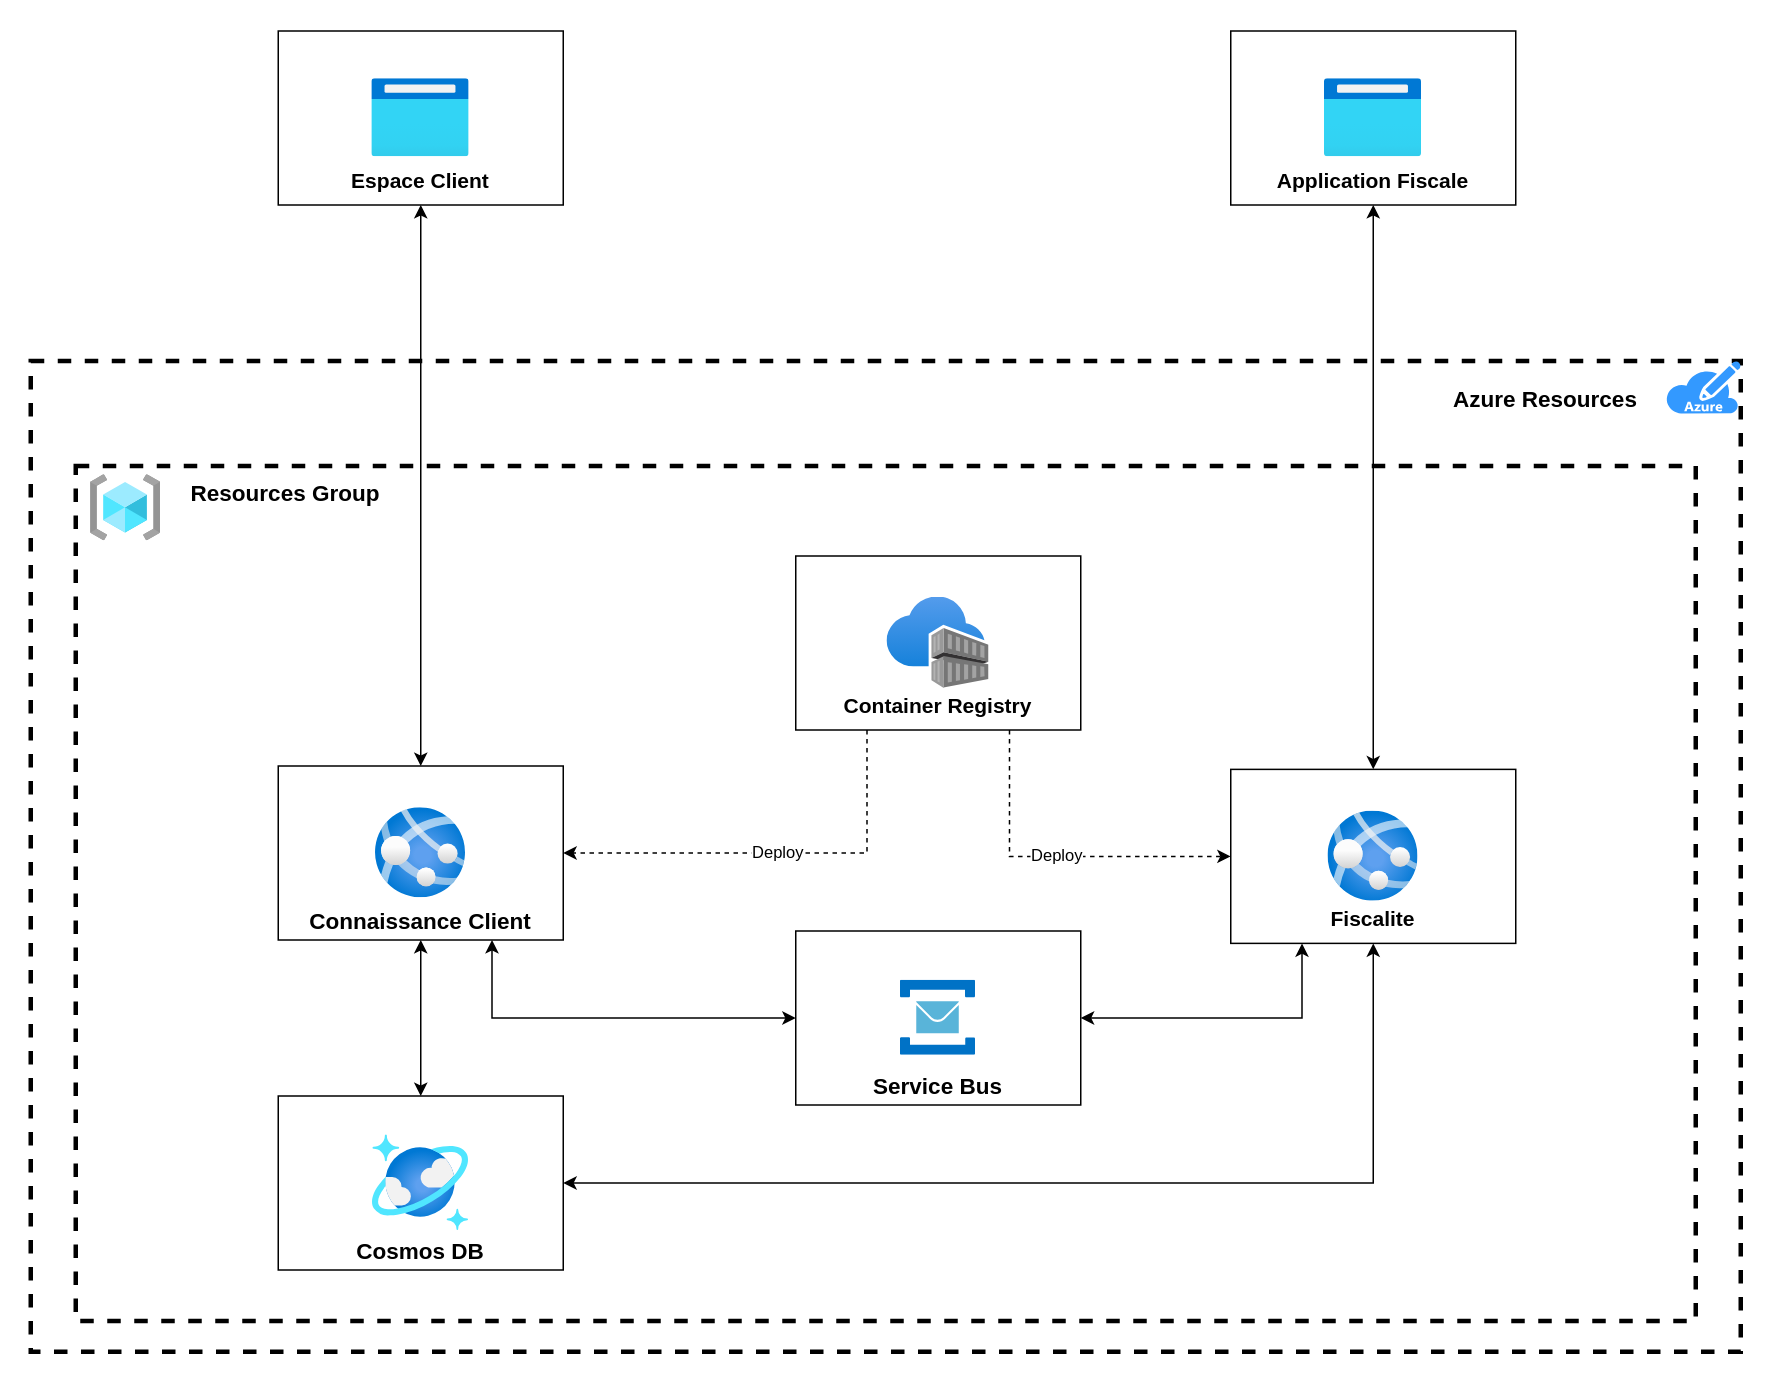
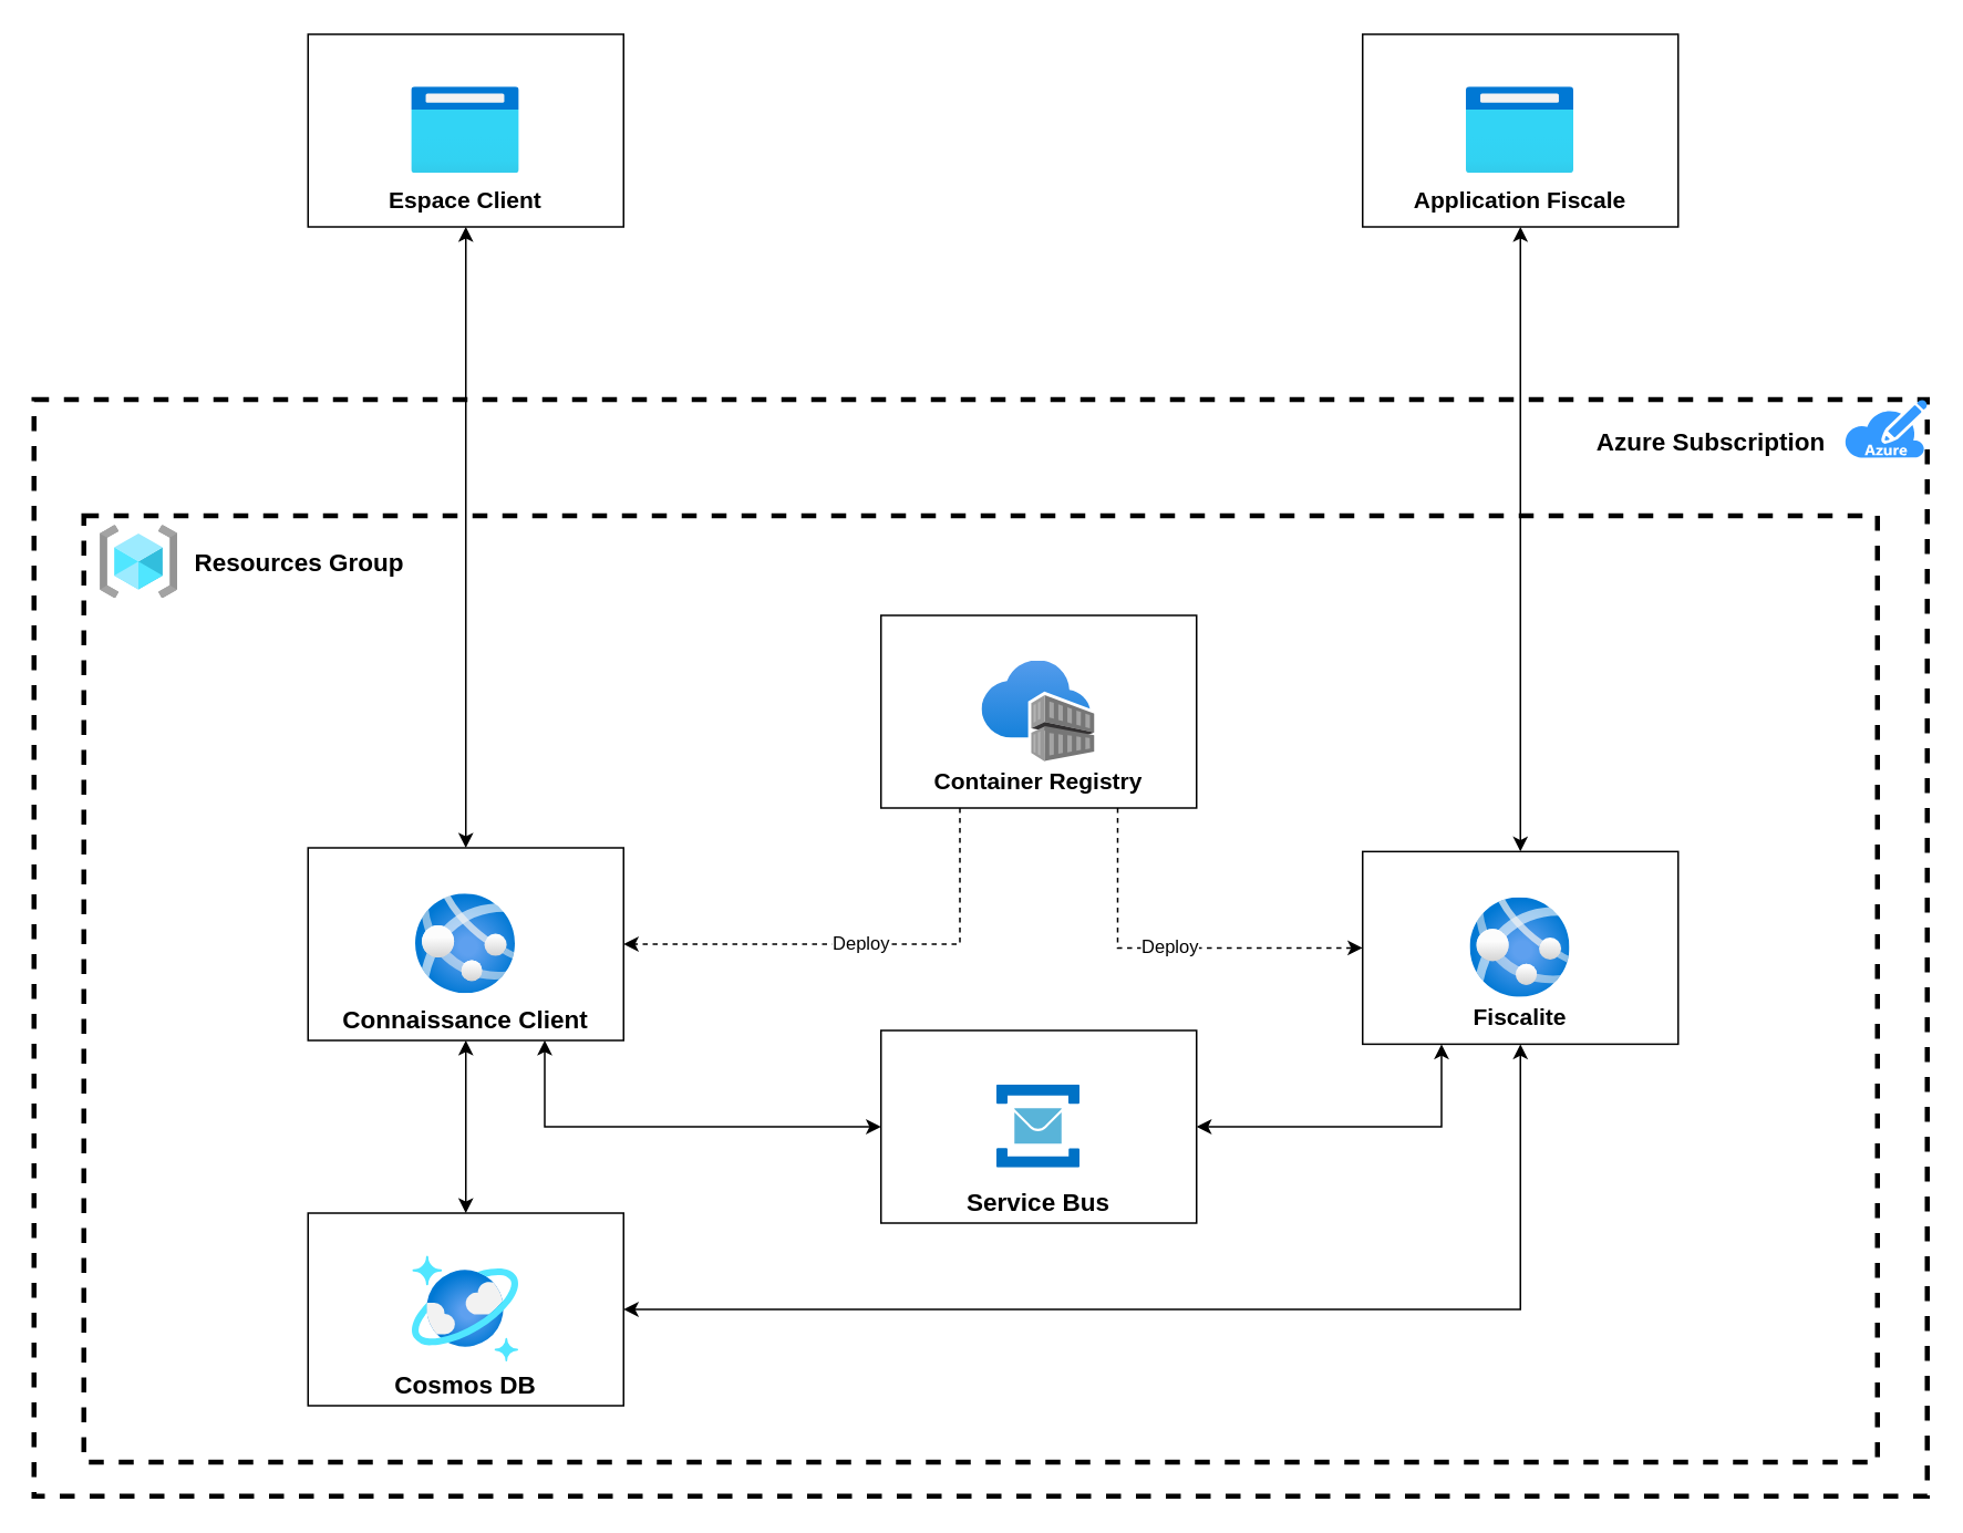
- <mxCell id="7" value="Azure Resources" style="text;html=1;strokeColor=none;fillColor=none;align=center;verticalAlign=middle;whiteSpace=wrap;rounded=0;dashed=1;fontSize=15;fontStyle=1;labelBackgroundColor=none;" parent="1" vertex="1"><mxGeometry x="940" y="254.5" width="180" height="20" as="geometry" /></mxCell>
+ <mxCell id="7" value="Azure Subscription" style="text;html=1;strokeColor=none;fillColor=none;align=center;verticalAlign=middle;whiteSpace=wrap;rounded=0;dashed=1;fontSize=15;fontStyle=1;labelBackgroundColor=none;" parent="1" vertex="1"><mxGeometry x="940" y="254.5" width="180" height="20" as="geometry" /></mxCell>
- <mxCell id="14" value="Resources Group" style="text;html=1;strokeColor=none;fillColor=none;align=center;verticalAlign=middle;whiteSpace=wrap;rounded=0;dashed=1;fontSize=15;fontStyle=1;labelBackgroundColor=none;" parent="1" vertex="1"><mxGeometry x="120" y="318" width="140" height="20" as="geometry" /></mxCell>
+ <mxCell id="14" value="Resources Group" style="text;html=1;strokeColor=none;fillColor=none;align=center;verticalAlign=middle;whiteSpace=wrap;rounded=0;dashed=1;fontSize=15;fontStyle=1;labelBackgroundColor=none;" parent="1" vertex="1"><mxGeometry x="110" y="328" width="140" height="20" as="geometry" /></mxCell>
